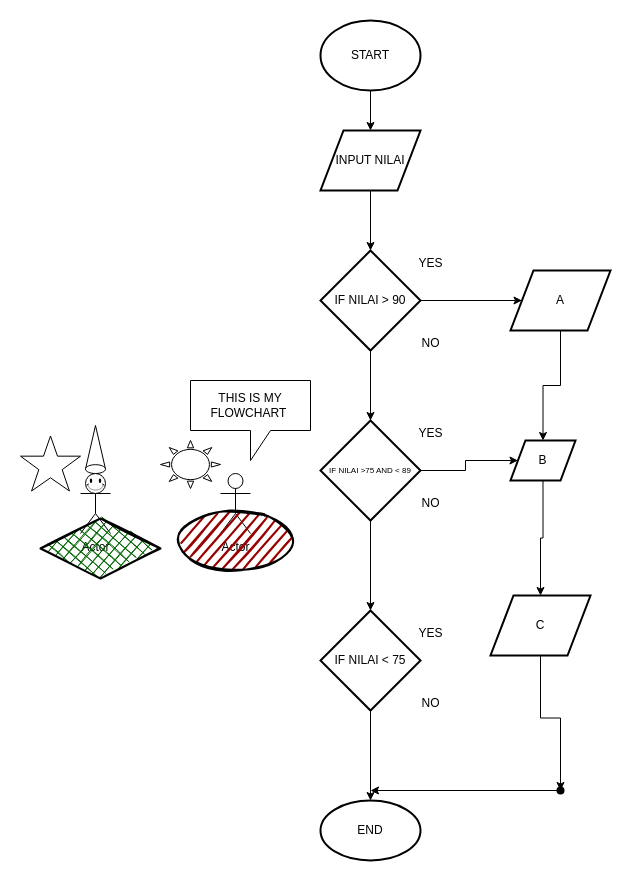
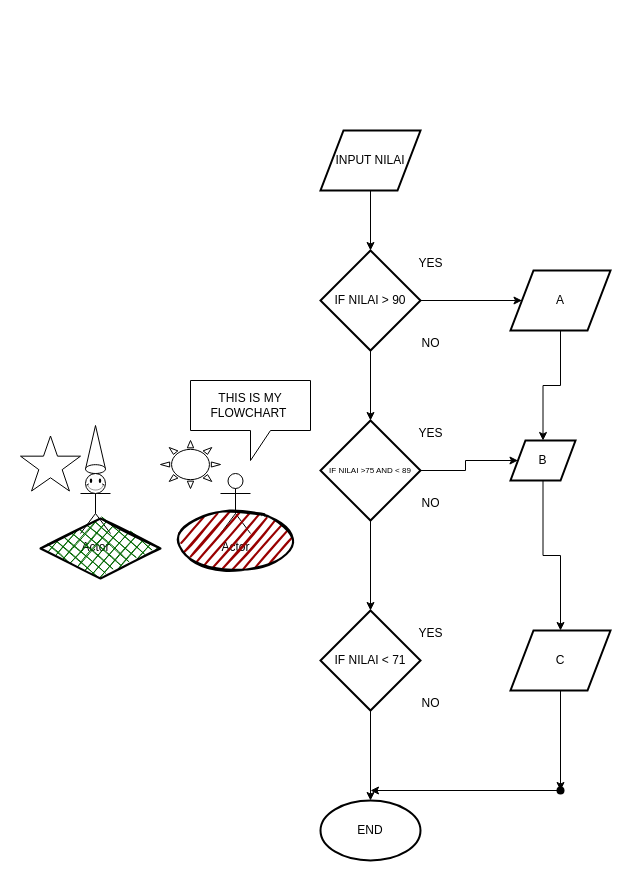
- <mxCell id="3" value="START" style="strokeWidth=2;html=1;shape=mxgraph.flowchart.start_1;whiteSpace=wrap;" vertex="1" parent="1"><mxGeometry x="320" y="20" width="100" height="70" as="geometry" /></mxCell>
- <mxCell id="2" style="edgeStyle=orthogonalEdgeStyle;rounded=0;orthogonalLoop=1;jettySize=auto;html=1;entryX=0.5;entryY=0;entryDx=0;entryDy=0;" edge="1" parent="1" source="3" target="5"><mxGeometry relative="1" as="geometry" /></mxCell>
- <mxCell id="19" value="C" style="shape=parallelogram;html=1;strokeWidth=2;perimeter=parallelogramPerimeter;whiteSpace=wrap;rounded=1;arcSize=0;size=0.23;" vertex="1" parent="1"><mxGeometry x="490" y="595" width="100" height="60" as="geometry" /></mxCell>
+ <mxCell id="19" value="C" style="shape=parallelogram;html=1;strokeWidth=2;perimeter=parallelogramPerimeter;whiteSpace=wrap;rounded=1;arcSize=0;size=0.23;" vertex="1" parent="1"><mxGeometry x="510" y="630" width="100" height="60" as="geometry" /></mxCell>
- <mxCell id="13" value="IF NILAI &amp;lt; 75" style="strokeWidth=2;html=1;shape=mxgraph.flowchart.decision;whiteSpace=wrap;" vertex="1" parent="1"><mxGeometry x="320" y="610" width="100" height="100" as="geometry" /></mxCell>
+ <mxCell id="13" value="IF NILAI &amp;lt; 71" style="strokeWidth=2;html=1;shape=mxgraph.flowchart.decision;whiteSpace=wrap;" vertex="1" parent="1"><mxGeometry x="320" y="610" width="100" height="100" as="geometry" /></mxCell>
